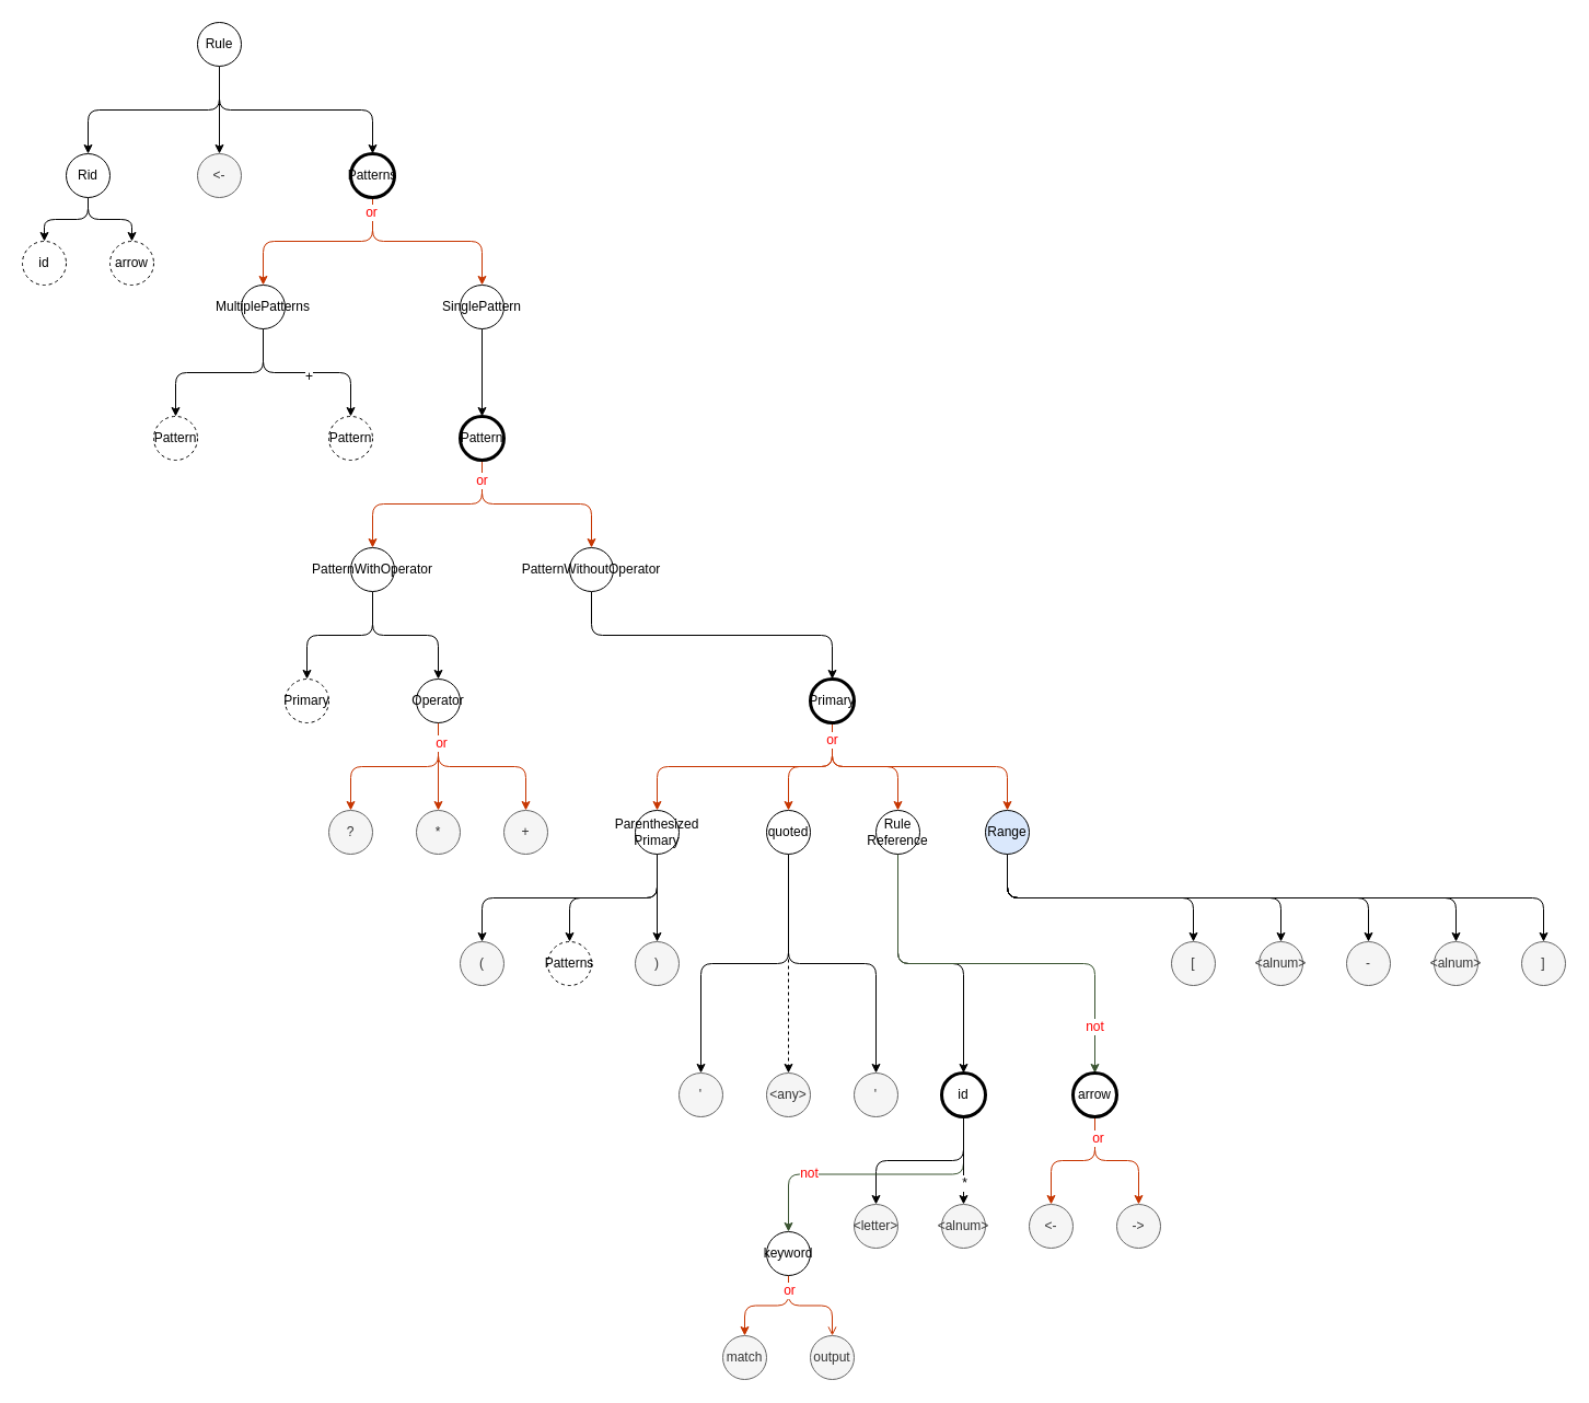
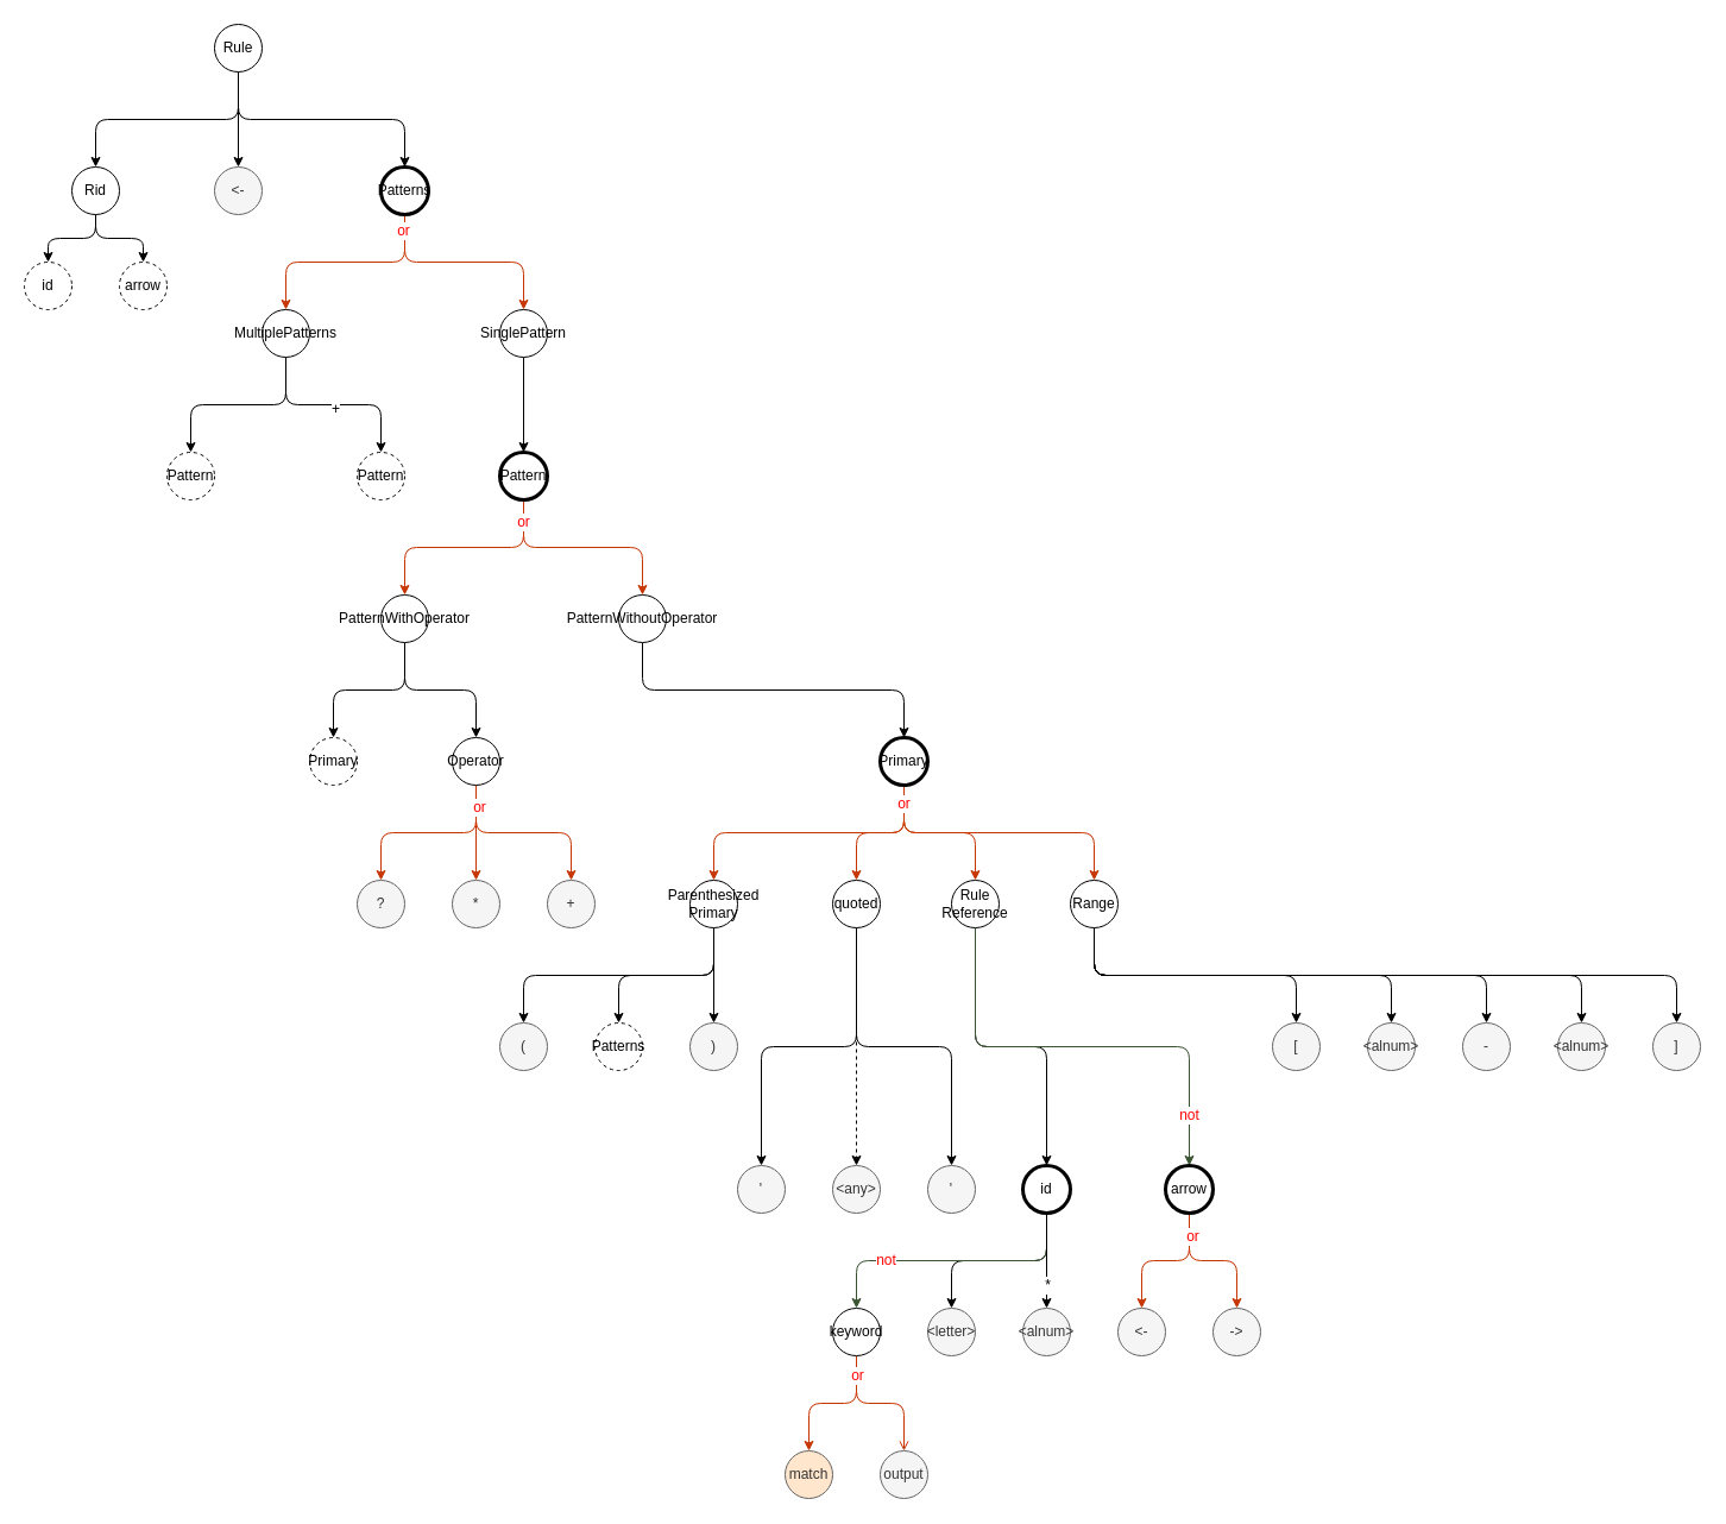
- <mxCell id="55" value="Range" style="ellipse;whiteSpace=wrap;html=1;aspect=fixed;fillColor=#dae8fc;" vertex="1" parent="1"><mxGeometry x="900" y="740" width="40" height="40" as="geometry" /></mxCell>
+ <mxCell id="55" value="Range" style="ellipse;whiteSpace=wrap;html=1;aspect=fixed;" vertex="1" parent="1"><mxGeometry x="900" y="740" width="40" height="40" as="geometry" /></mxCell>
- <mxCell id="94" value="keyword" style="ellipse;whiteSpace=wrap;html=1;aspect=fixed;" vertex="1" parent="1"><mxGeometry x="700" y="1125" width="40" height="40" as="geometry" /></mxCell>
+ <mxCell id="94" value="keyword" style="ellipse;whiteSpace=wrap;html=1;aspect=fixed;" vertex="1" parent="1"><mxGeometry x="700" y="1100" width="40" height="40" as="geometry" /></mxCell>
- <mxCell id="95" value="match" style="ellipse;whiteSpace=wrap;html=1;aspect=fixed;fillColor=#f5f5f5;strokeColor=#666666;fontColor=#333333;" vertex="1" parent="1"><mxGeometry x="660" y="1220" width="40" height="40" as="geometry" /></mxCell>
+ <mxCell id="95" value="match" style="ellipse;whiteSpace=wrap;html=1;aspect=fixed;fillColor=#ffe6cc;strokeColor=#666666;fontColor=#333333;" vertex="1" parent="1"><mxGeometry x="660" y="1220" width="40" height="40" as="geometry" /></mxCell>
